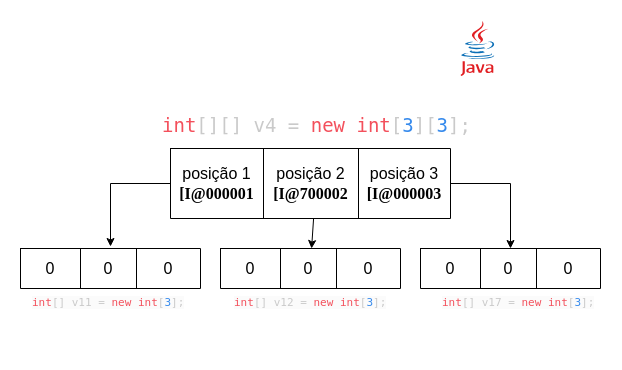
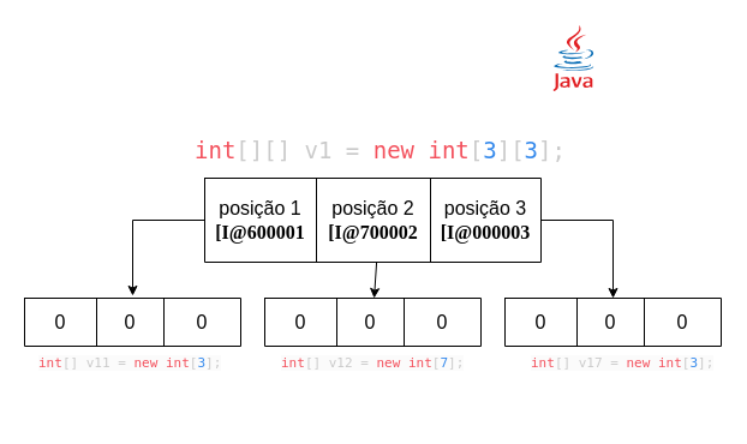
- <mxCell id="3" value="&lt;div style=&quot;color: rgb(202, 202, 202); font-size: 19px;&quot;&gt;&lt;pre style=&quot;font-family: &amp;quot;JetBrains Mono&amp;quot;, monospace; font-size: 19px;&quot;&gt;&lt;pre style=&quot;font-family: &amp;quot;JetBrains Mono&amp;quot;, monospace;&quot;&gt;&lt;span style=&quot;color: rgb(243, 80, 92);&quot;&gt;int&lt;/span&gt;[][] v4 = &lt;span style=&quot;color: rgb(243, 80, 92);&quot;&gt;new int&lt;/span&gt;[&lt;span style=&quot;color: rgb(54, 138, 236);&quot;&gt;3&lt;/span&gt;][&lt;span style=&quot;color: rgb(54, 138, 236);&quot;&gt;3&lt;/span&gt;];&lt;/pre&gt;&lt;/pre&gt;&lt;/div&gt;" style="text;whiteSpace=wrap;html=1;strokeWidth=1;fontSize=19;labelBackgroundColor=none;" vertex="1" parent="1"><mxGeometry x="160" y="88" width="260" height="90" as="geometry" /></mxCell>
+ <mxCell id="3" value="&lt;div style=&quot;color: rgb(202, 202, 202); font-size: 19px;&quot;&gt;&lt;pre style=&quot;font-family: &amp;quot;JetBrains Mono&amp;quot;, monospace; font-size: 19px;&quot;&gt;&lt;pre style=&quot;font-family: &amp;quot;JetBrains Mono&amp;quot;, monospace;&quot;&gt;&lt;span style=&quot;color: rgb(243, 80, 92);&quot;&gt;int&lt;/span&gt;[][] v1 = &lt;span style=&quot;color: rgb(243, 80, 92);&quot;&gt;new int&lt;/span&gt;[&lt;span style=&quot;color: rgb(54, 138, 236);&quot;&gt;3&lt;/span&gt;][&lt;span style=&quot;color: rgb(54, 138, 236);&quot;&gt;3&lt;/span&gt;];&lt;/pre&gt;&lt;/pre&gt;&lt;/div&gt;" style="text;whiteSpace=wrap;html=1;strokeWidth=1;fontSize=19;labelBackgroundColor=none;" vertex="1" parent="1"><mxGeometry x="160" y="88" width="260" height="90" as="geometry" /></mxCell>
- <mxCell id="6" value="posição 1&lt;div&gt;&lt;font face=&quot;Verdana&quot;&gt;&lt;b&gt;[I@000001&lt;/b&gt;&lt;/font&gt;&lt;/div&gt;" style="shape=partialRectangle;html=1;whiteSpace=wrap;connectable=0;strokeColor=inherit;overflow=hidden;fillColor=none;top=0;left=0;bottom=0;right=0;pointerEvents=1;fontSize=16;" vertex="1" parent="5"><mxGeometry width="93" height="70" as="geometry"><mxRectangle width="93" height="70" as="alternateBounds" /></mxGeometry></mxCell>
+ <mxCell id="6" value="posição 1&lt;div&gt;&lt;font face=&quot;Verdana&quot;&gt;&lt;b&gt;[I@600001&lt;/b&gt;&lt;/font&gt;&lt;/div&gt;" style="shape=partialRectangle;html=1;whiteSpace=wrap;connectable=0;strokeColor=inherit;overflow=hidden;fillColor=none;top=0;left=0;bottom=0;right=0;pointerEvents=1;fontSize=16;" vertex="1" parent="5"><mxGeometry width="93" height="70" as="geometry"><mxRectangle width="93" height="70" as="alternateBounds" /></mxGeometry></mxCell>
- <mxCell id="28" value="&lt;pre style=&quot;forced-color-adjust: none; font-size: 11px; font-style: normal; font-variant-ligatures: normal; font-variant-caps: normal; font-weight: 400; letter-spacing: normal; orphans: 2; text-align: left; text-indent: 0px; text-transform: none; widows: 2; word-spacing: 0px; -webkit-text-stroke-width: 0px; background-color: rgb(251, 251, 251); text-decoration-thickness: initial; text-decoration-style: initial; text-decoration-color: initial; font-family: &amp;quot;JetBrains Mono&amp;quot;, monospace; color: rgb(202, 202, 202);&quot;&gt;&lt;span style=&quot;forced-color-adjust: none; color: rgb(243, 80, 92); font-size: 11px;&quot;&gt;int&lt;/span&gt;[] v12 = &lt;span style=&quot;forced-color-adjust: none; color: rgb(243, 80, 92); font-size: 11px;&quot;&gt;new int&lt;/span&gt;[&lt;span style=&quot;forced-color-adjust: none; color: rgb(54, 138, 236); font-size: 11px;&quot;&gt;3&lt;/span&gt;];&lt;/pre&gt;" style="text;whiteSpace=wrap;html=1;fontSize=11;" vertex="1" parent="1"><mxGeometry x="232.2" y="278" width="155.6" height="70" as="geometry" /></mxCell>
+ <mxCell id="28" value="&lt;pre style=&quot;forced-color-adjust: none; font-size: 11px; font-style: normal; font-variant-ligatures: normal; font-variant-caps: normal; font-weight: 400; letter-spacing: normal; orphans: 2; text-align: left; text-indent: 0px; text-transform: none; widows: 2; word-spacing: 0px; -webkit-text-stroke-width: 0px; background-color: rgb(251, 251, 251); text-decoration-thickness: initial; text-decoration-style: initial; text-decoration-color: initial; font-family: &amp;quot;JetBrains Mono&amp;quot;, monospace; color: rgb(202, 202, 202);&quot;&gt;&lt;span style=&quot;forced-color-adjust: none; color: rgb(243, 80, 92); font-size: 11px;&quot;&gt;int&lt;/span&gt;[] v12 = &lt;span style=&quot;forced-color-adjust: none; color: rgb(243, 80, 92); font-size: 11px;&quot;&gt;new int&lt;/span&gt;[&lt;span style=&quot;forced-color-adjust: none; color: rgb(54, 138, 236); font-size: 11px;&quot;&gt;7&lt;/span&gt;];&lt;/pre&gt;" style="text;whiteSpace=wrap;html=1;fontSize=11;" vertex="1" parent="1"><mxGeometry x="232.2" y="278" width="155.6" height="70" as="geometry" /></mxCell>
